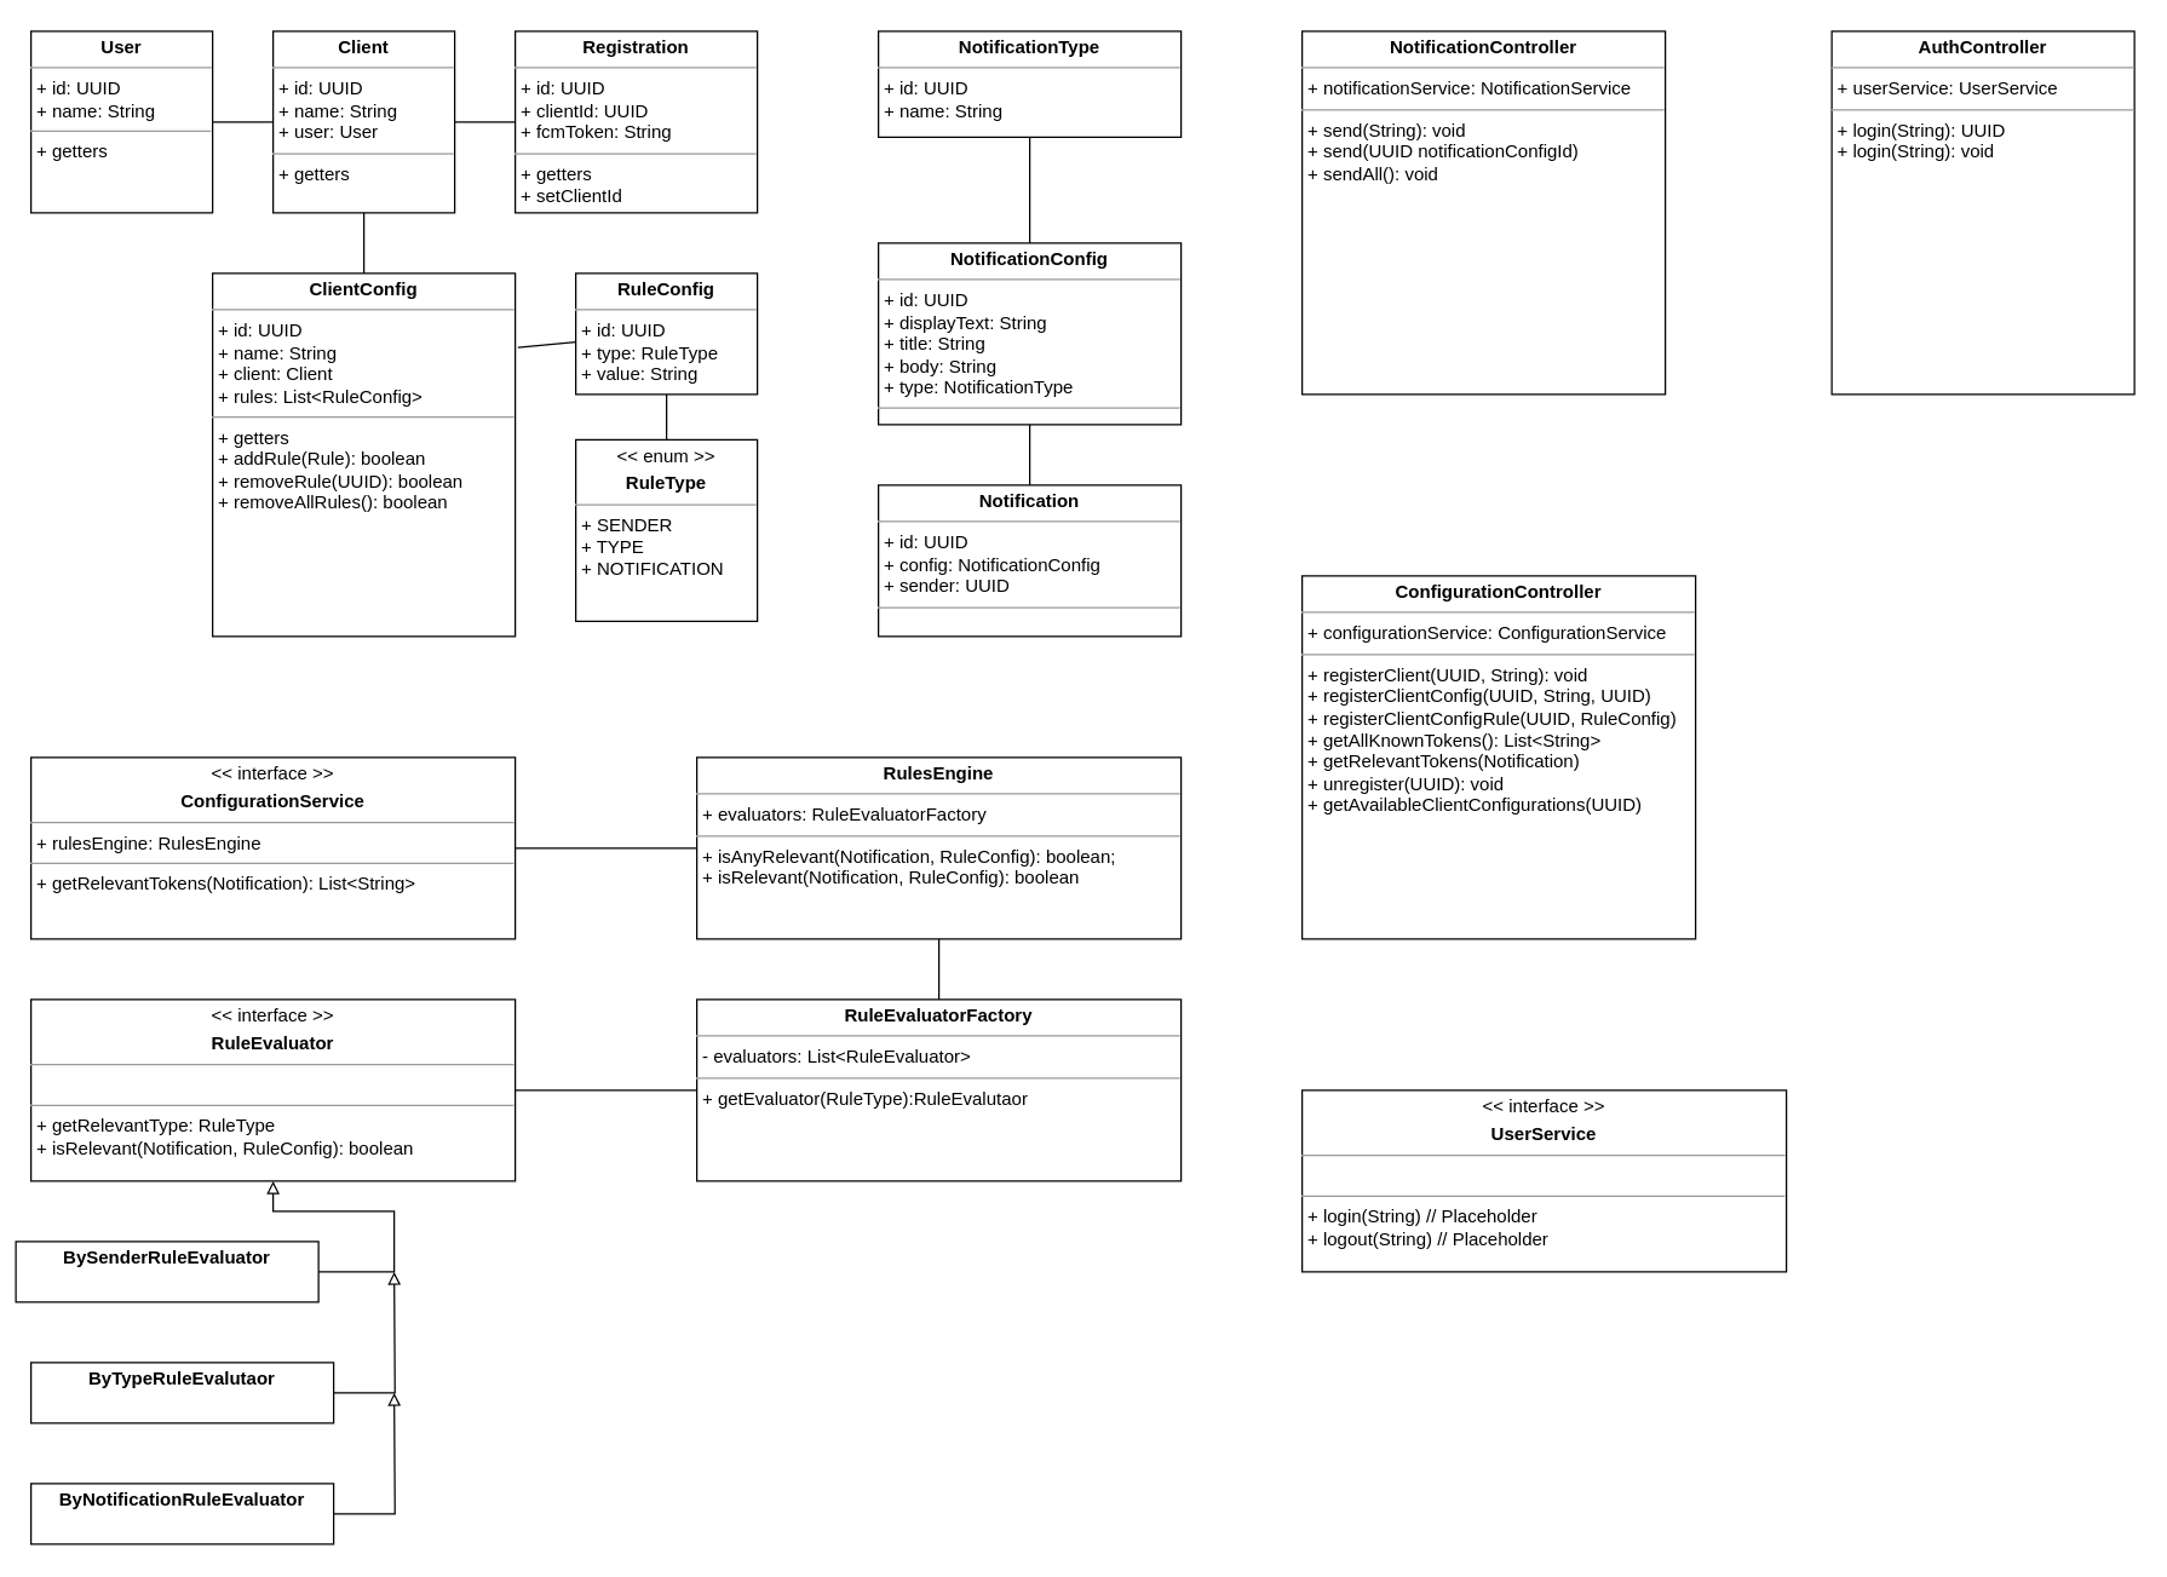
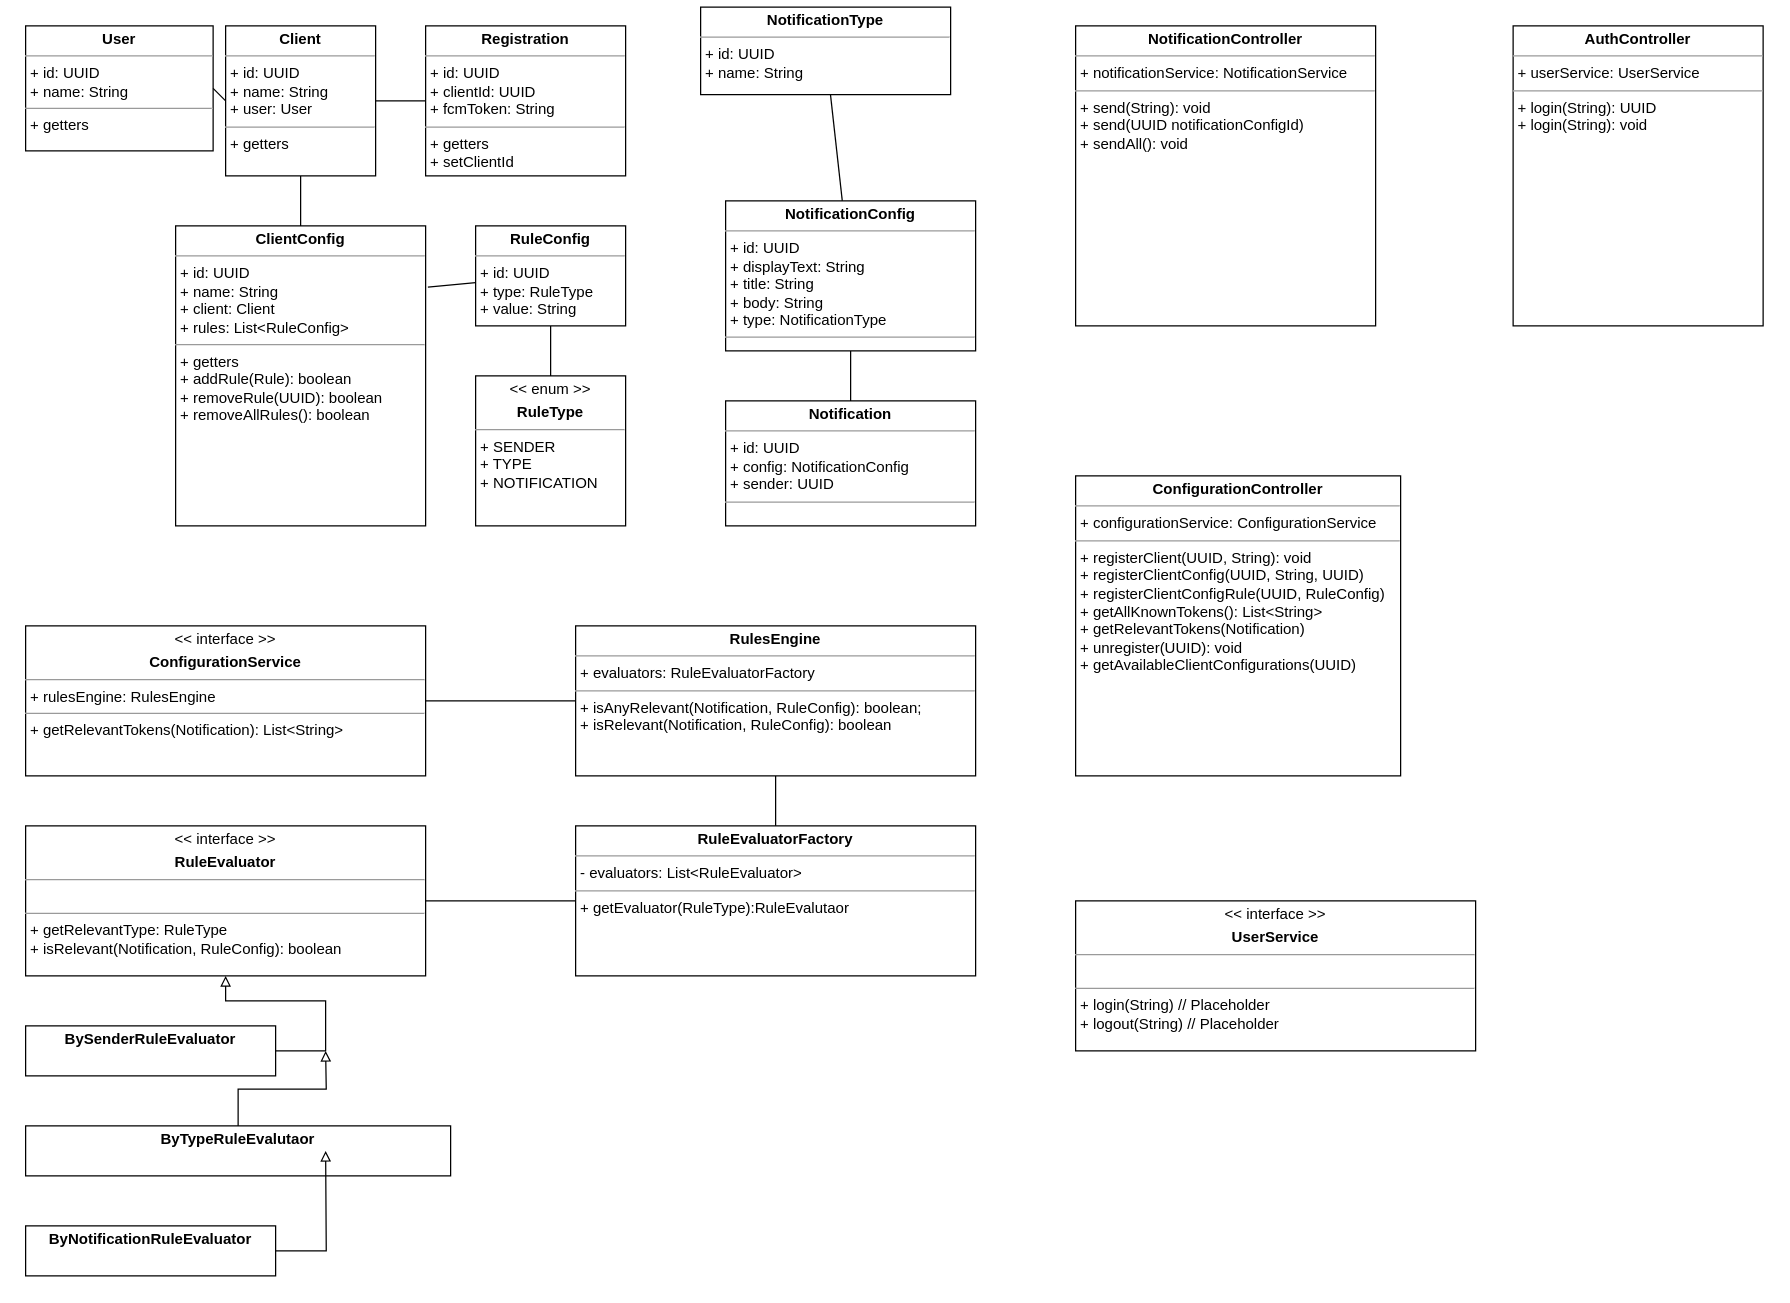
- <mxCell id="25" value="&lt;p style=&quot;margin: 0px ; margin-top: 4px ; text-align: center&quot;&gt;&lt;b&gt;NotificationType&lt;/b&gt;&lt;br&gt;&lt;/p&gt;&lt;hr size=&quot;1&quot;&gt;&lt;p style=&quot;margin: 0px ; margin-left: 4px&quot;&gt;+ id: UUID&lt;/p&gt;&lt;p style=&quot;margin: 0px ; margin-left: 4px&quot;&gt;&lt;span&gt;+ name: String&lt;/span&gt;&lt;br&gt;&lt;/p&gt;&lt;p style=&quot;margin: 0px ; margin-left: 4px&quot;&gt;&lt;br&gt;&lt;/p&gt;" style="verticalAlign=top;align=left;overflow=fill;fontSize=12;fontFamily=Helvetica;html=1;rounded=0;shadow=0;comic=0;labelBackgroundColor=none;strokeWidth=1" parent="1" vertex="1"><mxGeometry x="580" y="20" width="200" height="70" as="geometry" /></mxCell>
+ <mxCell id="25" value="&lt;p style=&quot;margin: 0px ; margin-top: 4px ; text-align: center&quot;&gt;&lt;b&gt;NotificationType&lt;/b&gt;&lt;br&gt;&lt;/p&gt;&lt;hr size=&quot;1&quot;&gt;&lt;p style=&quot;margin: 0px ; margin-left: 4px&quot;&gt;+ id: UUID&lt;/p&gt;&lt;p style=&quot;margin: 0px ; margin-left: 4px&quot;&gt;&lt;span&gt;+ name: String&lt;/span&gt;&lt;br&gt;&lt;/p&gt;&lt;p style=&quot;margin: 0px ; margin-left: 4px&quot;&gt;&lt;br&gt;&lt;/p&gt;" style="verticalAlign=top;align=left;overflow=fill;fontSize=12;fontFamily=Helvetica;html=1;rounded=0;shadow=0;comic=0;labelBackgroundColor=none;strokeWidth=1" parent="1" vertex="1"><mxGeometry x="560" y="5" width="200" height="70" as="geometry" /></mxCell>
- <mxCell id="4" value="&lt;p style=&quot;margin: 0px ; margin-top: 4px ; text-align: center&quot;&gt;&lt;b&gt;User&lt;/b&gt;&lt;/p&gt;&lt;hr size=&quot;1&quot;&gt;&lt;p style=&quot;margin: 0px ; margin-left: 4px&quot;&gt;+ id: UUID&lt;br&gt;+ name: String&lt;/p&gt;&lt;hr size=&quot;1&quot;&gt;&lt;p style=&quot;margin: 0px ; margin-left: 4px&quot;&gt;&lt;span&gt;+ getters&lt;/span&gt;&lt;br&gt;&lt;/p&gt;" style="verticalAlign=top;align=left;overflow=fill;fontSize=12;fontFamily=Helvetica;html=1;rounded=0;shadow=0;comic=0;labelBackgroundColor=none;strokeWidth=1" parent="1" vertex="1"><mxGeometry x="20" y="20" width="120" height="120" as="geometry" /></mxCell>
+ <mxCell id="4" value="&lt;p style=&quot;margin: 0px ; margin-top: 4px ; text-align: center&quot;&gt;&lt;b&gt;User&lt;/b&gt;&lt;/p&gt;&lt;hr size=&quot;1&quot;&gt;&lt;p style=&quot;margin: 0px ; margin-left: 4px&quot;&gt;+ id: UUID&lt;br&gt;+ name: String&lt;/p&gt;&lt;hr size=&quot;1&quot;&gt;&lt;p style=&quot;margin: 0px ; margin-left: 4px&quot;&gt;&lt;span&gt;+ getters&lt;/span&gt;&lt;br&gt;&lt;/p&gt;" style="verticalAlign=top;align=left;overflow=fill;fontSize=12;fontFamily=Helvetica;html=1;rounded=0;shadow=0;comic=0;labelBackgroundColor=none;strokeWidth=1" parent="1" vertex="1"><mxGeometry x="20" y="20" width="150" height="100" as="geometry" /></mxCell>
- <mxCell id="15" value="&lt;p style=&quot;margin: 0px ; margin-top: 4px ; text-align: center&quot;&gt;&amp;lt;&amp;lt; enum &amp;gt;&amp;gt;&lt;/p&gt;&lt;p style=&quot;margin: 0px ; margin-top: 4px ; text-align: center&quot;&gt;&lt;b&gt;RuleType&lt;/b&gt;&lt;br&gt;&lt;/p&gt;&lt;hr size=&quot;1&quot;&gt;&lt;p style=&quot;margin: 0px ; margin-left: 4px&quot;&gt;+ SENDER&lt;/p&gt;&lt;p style=&quot;margin: 0px ; margin-left: 4px&quot;&gt;+ TYPE&lt;/p&gt;&lt;p style=&quot;margin: 0px ; margin-left: 4px&quot;&gt;+ NOTIFICATION&lt;/p&gt;" style="verticalAlign=top;align=left;overflow=fill;fontSize=12;fontFamily=Helvetica;html=1;rounded=0;shadow=0;comic=0;labelBackgroundColor=none;strokeWidth=1" parent="1" vertex="1"><mxGeometry x="380" y="290" width="120" height="120" as="geometry" /></mxCell>
+ <mxCell id="15" value="&lt;p style=&quot;margin: 0px ; margin-top: 4px ; text-align: center&quot;&gt;&amp;lt;&amp;lt; enum &amp;gt;&amp;gt;&lt;/p&gt;&lt;p style=&quot;margin: 0px ; margin-top: 4px ; text-align: center&quot;&gt;&lt;b&gt;RuleType&lt;/b&gt;&lt;br&gt;&lt;/p&gt;&lt;hr size=&quot;1&quot;&gt;&lt;p style=&quot;margin: 0px ; margin-left: 4px&quot;&gt;+ SENDER&lt;/p&gt;&lt;p style=&quot;margin: 0px ; margin-left: 4px&quot;&gt;+ TYPE&lt;/p&gt;&lt;p style=&quot;margin: 0px ; margin-left: 4px&quot;&gt;+ NOTIFICATION&lt;/p&gt;" style="verticalAlign=top;align=left;overflow=fill;fontSize=12;fontFamily=Helvetica;html=1;rounded=0;shadow=0;comic=0;labelBackgroundColor=none;strokeWidth=1" parent="1" vertex="1"><mxGeometry x="380" y="300" width="120" height="120" as="geometry" /></mxCell>
- <mxCell id="9" value="&lt;p style=&quot;margin: 0px ; margin-top: 4px ; text-align: center&quot;&gt;&lt;b&gt;BySenderRuleEvaluator&lt;/b&gt;&lt;br&gt;&lt;/p&gt;&lt;p style=&quot;margin: 0px ; margin-left: 4px&quot;&gt;&lt;br&gt;&lt;/p&gt;" style="verticalAlign=top;align=left;overflow=fill;fontSize=12;fontFamily=Helvetica;html=1;rounded=0;shadow=0;comic=0;labelBackgroundColor=none;strokeWidth=1" parent="1" vertex="1"><mxGeometry x="10" y="820" width="200" height="40" as="geometry" /></mxCell>
+ <mxCell id="9" value="&lt;p style=&quot;margin: 0px ; margin-top: 4px ; text-align: center&quot;&gt;&lt;b&gt;BySenderRuleEvaluator&lt;/b&gt;&lt;br&gt;&lt;/p&gt;&lt;p style=&quot;margin: 0px ; margin-left: 4px&quot;&gt;&lt;br&gt;&lt;/p&gt;" style="verticalAlign=top;align=left;overflow=fill;fontSize=12;fontFamily=Helvetica;html=1;rounded=0;shadow=0;comic=0;labelBackgroundColor=none;strokeWidth=1" parent="1" vertex="1"><mxGeometry x="20" y="820" width="200" height="40" as="geometry" /></mxCell>
- <mxCell id="14" value="&lt;p style=&quot;margin: 0px ; margin-top: 4px ; text-align: center&quot;&gt;&lt;b&gt;ByTypeRuleEvalutaor&lt;/b&gt;&lt;br&gt;&lt;/p&gt;&lt;p style=&quot;margin: 0px ; margin-left: 4px&quot;&gt;&lt;br&gt;&lt;/p&gt;" style="verticalAlign=top;align=left;overflow=fill;fontSize=12;fontFamily=Helvetica;html=1;rounded=0;shadow=0;comic=0;labelBackgroundColor=none;strokeWidth=1" parent="1" vertex="1"><mxGeometry x="20" y="900" width="200" height="40" as="geometry" /></mxCell>
+ <mxCell id="14" value="&lt;p style=&quot;margin: 0px ; margin-top: 4px ; text-align: center&quot;&gt;&lt;b&gt;ByTypeRuleEvalutaor&lt;/b&gt;&lt;br&gt;&lt;/p&gt;&lt;p style=&quot;margin: 0px ; margin-left: 4px&quot;&gt;&lt;br&gt;&lt;/p&gt;" style="verticalAlign=top;align=left;overflow=fill;fontSize=12;fontFamily=Helvetica;html=1;rounded=0;shadow=0;comic=0;labelBackgroundColor=none;strokeWidth=1" parent="1" vertex="1"><mxGeometry x="20" y="900" width="340" height="40" as="geometry" /></mxCell>
